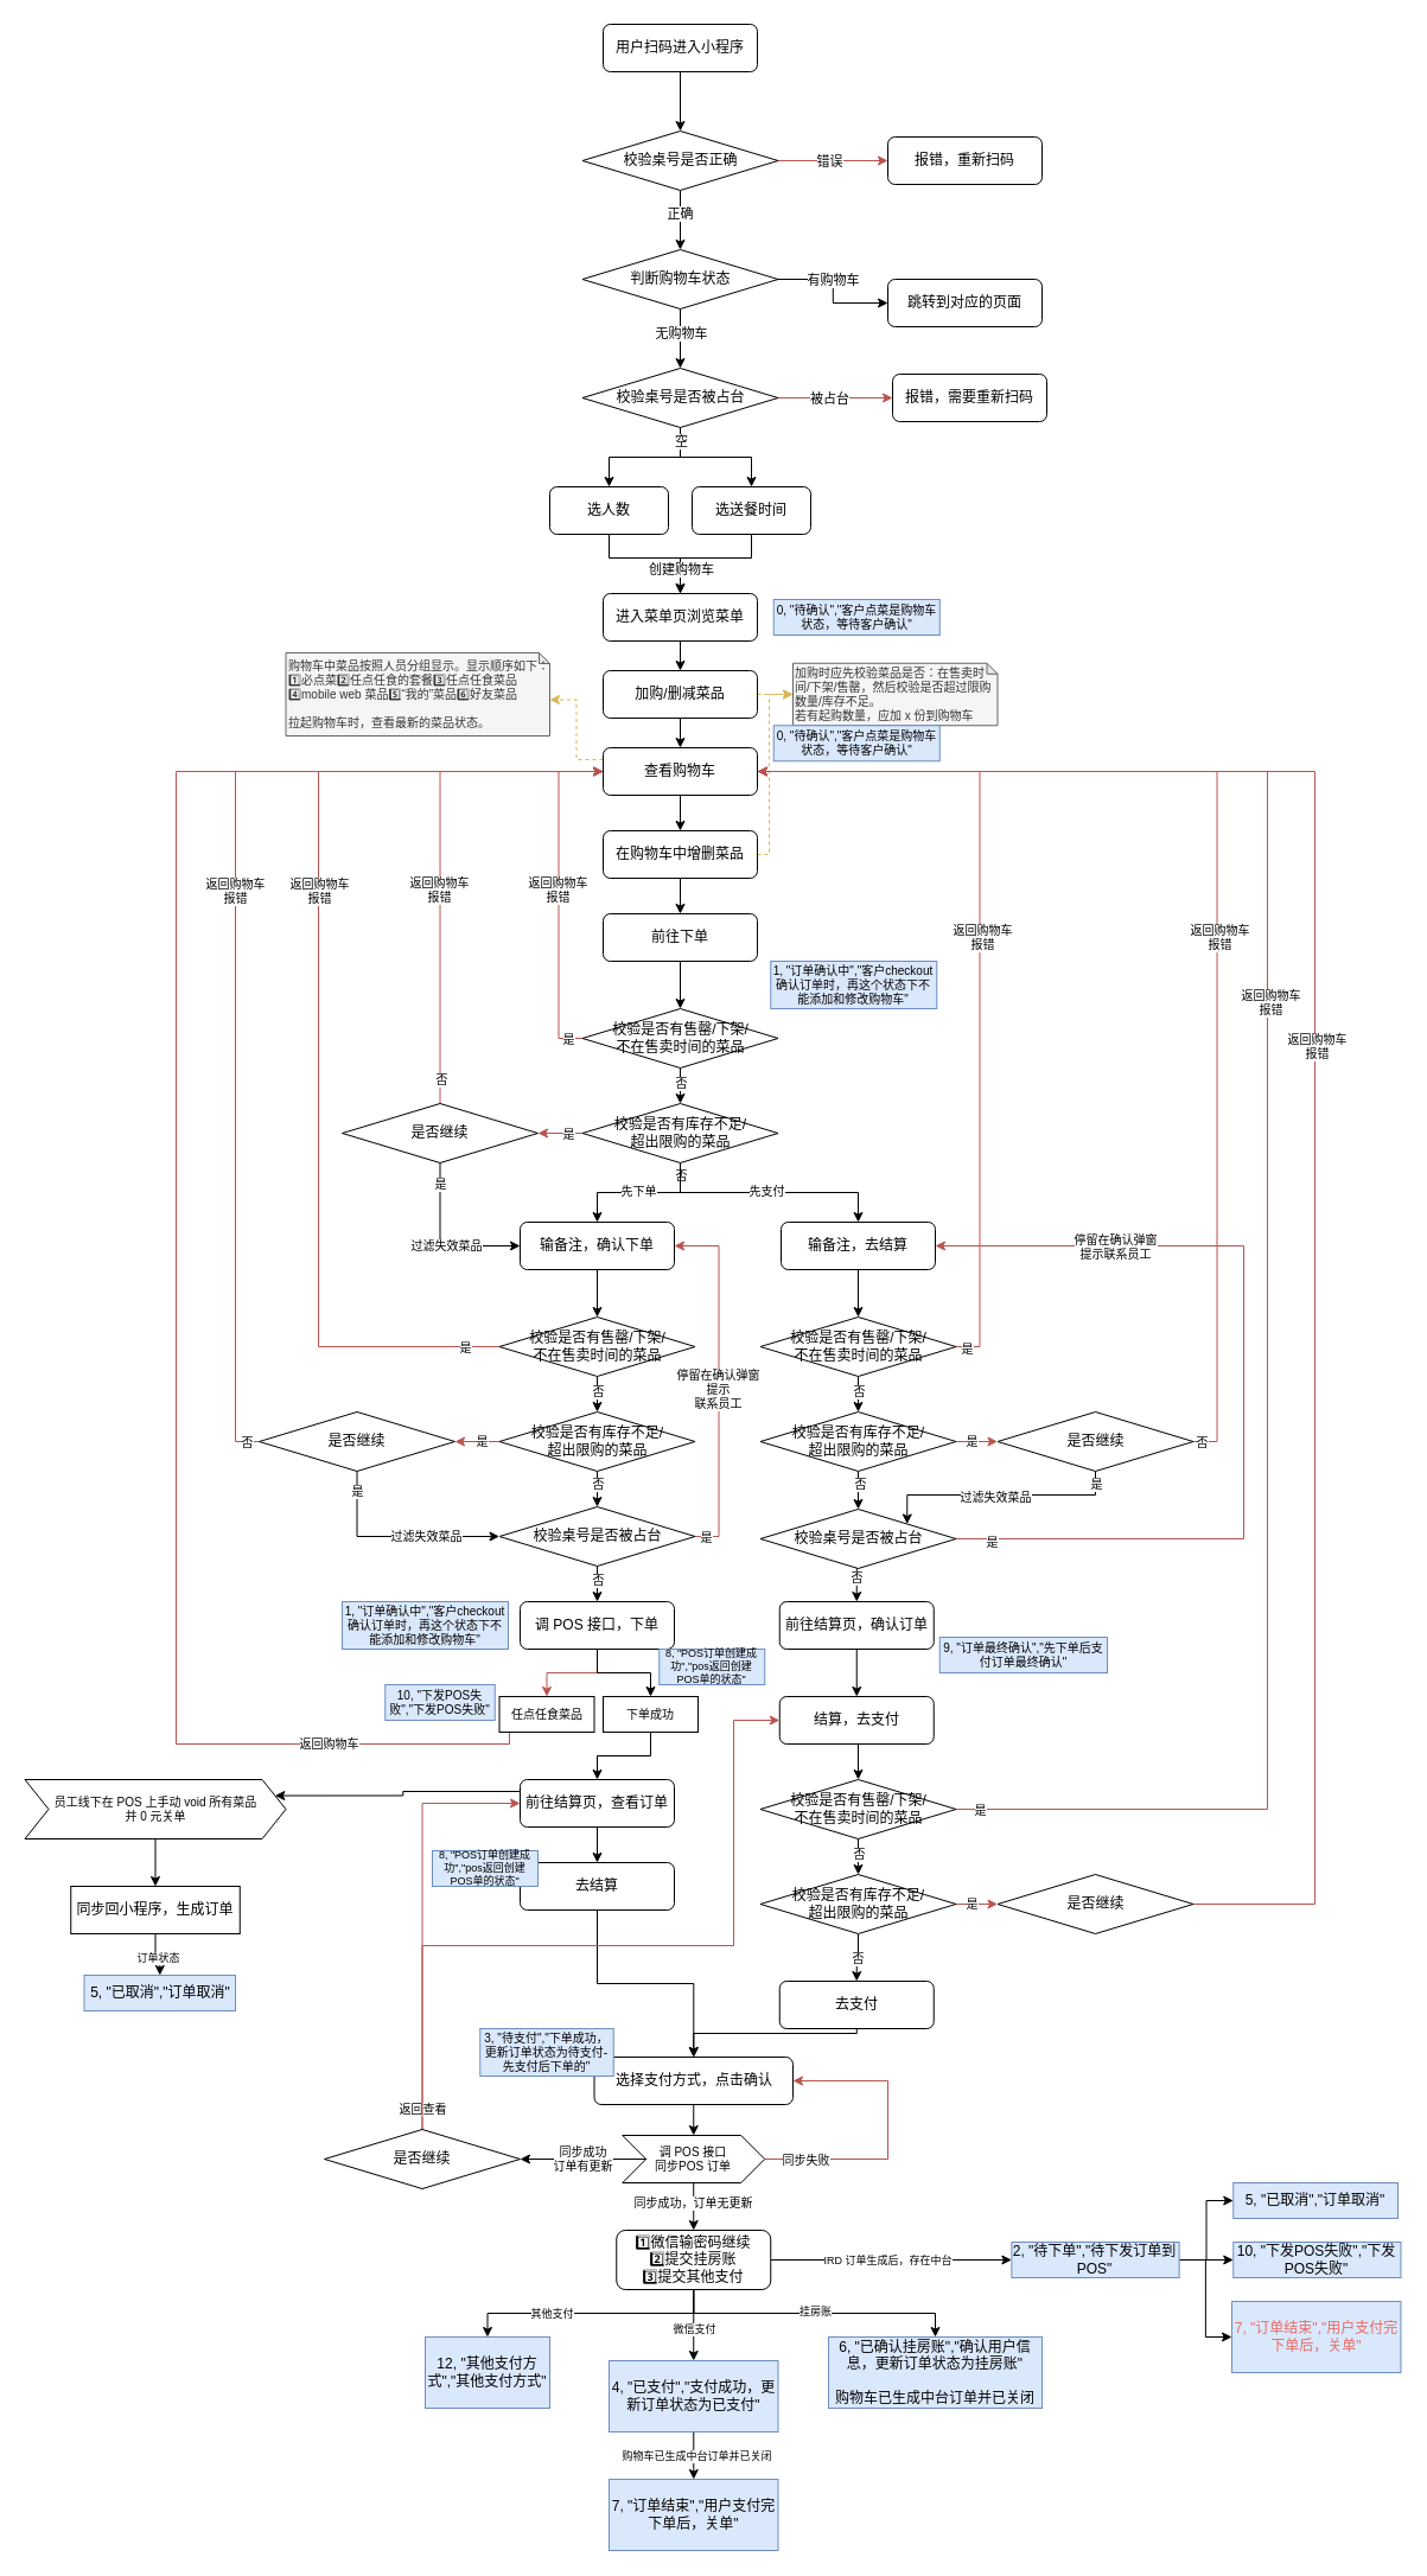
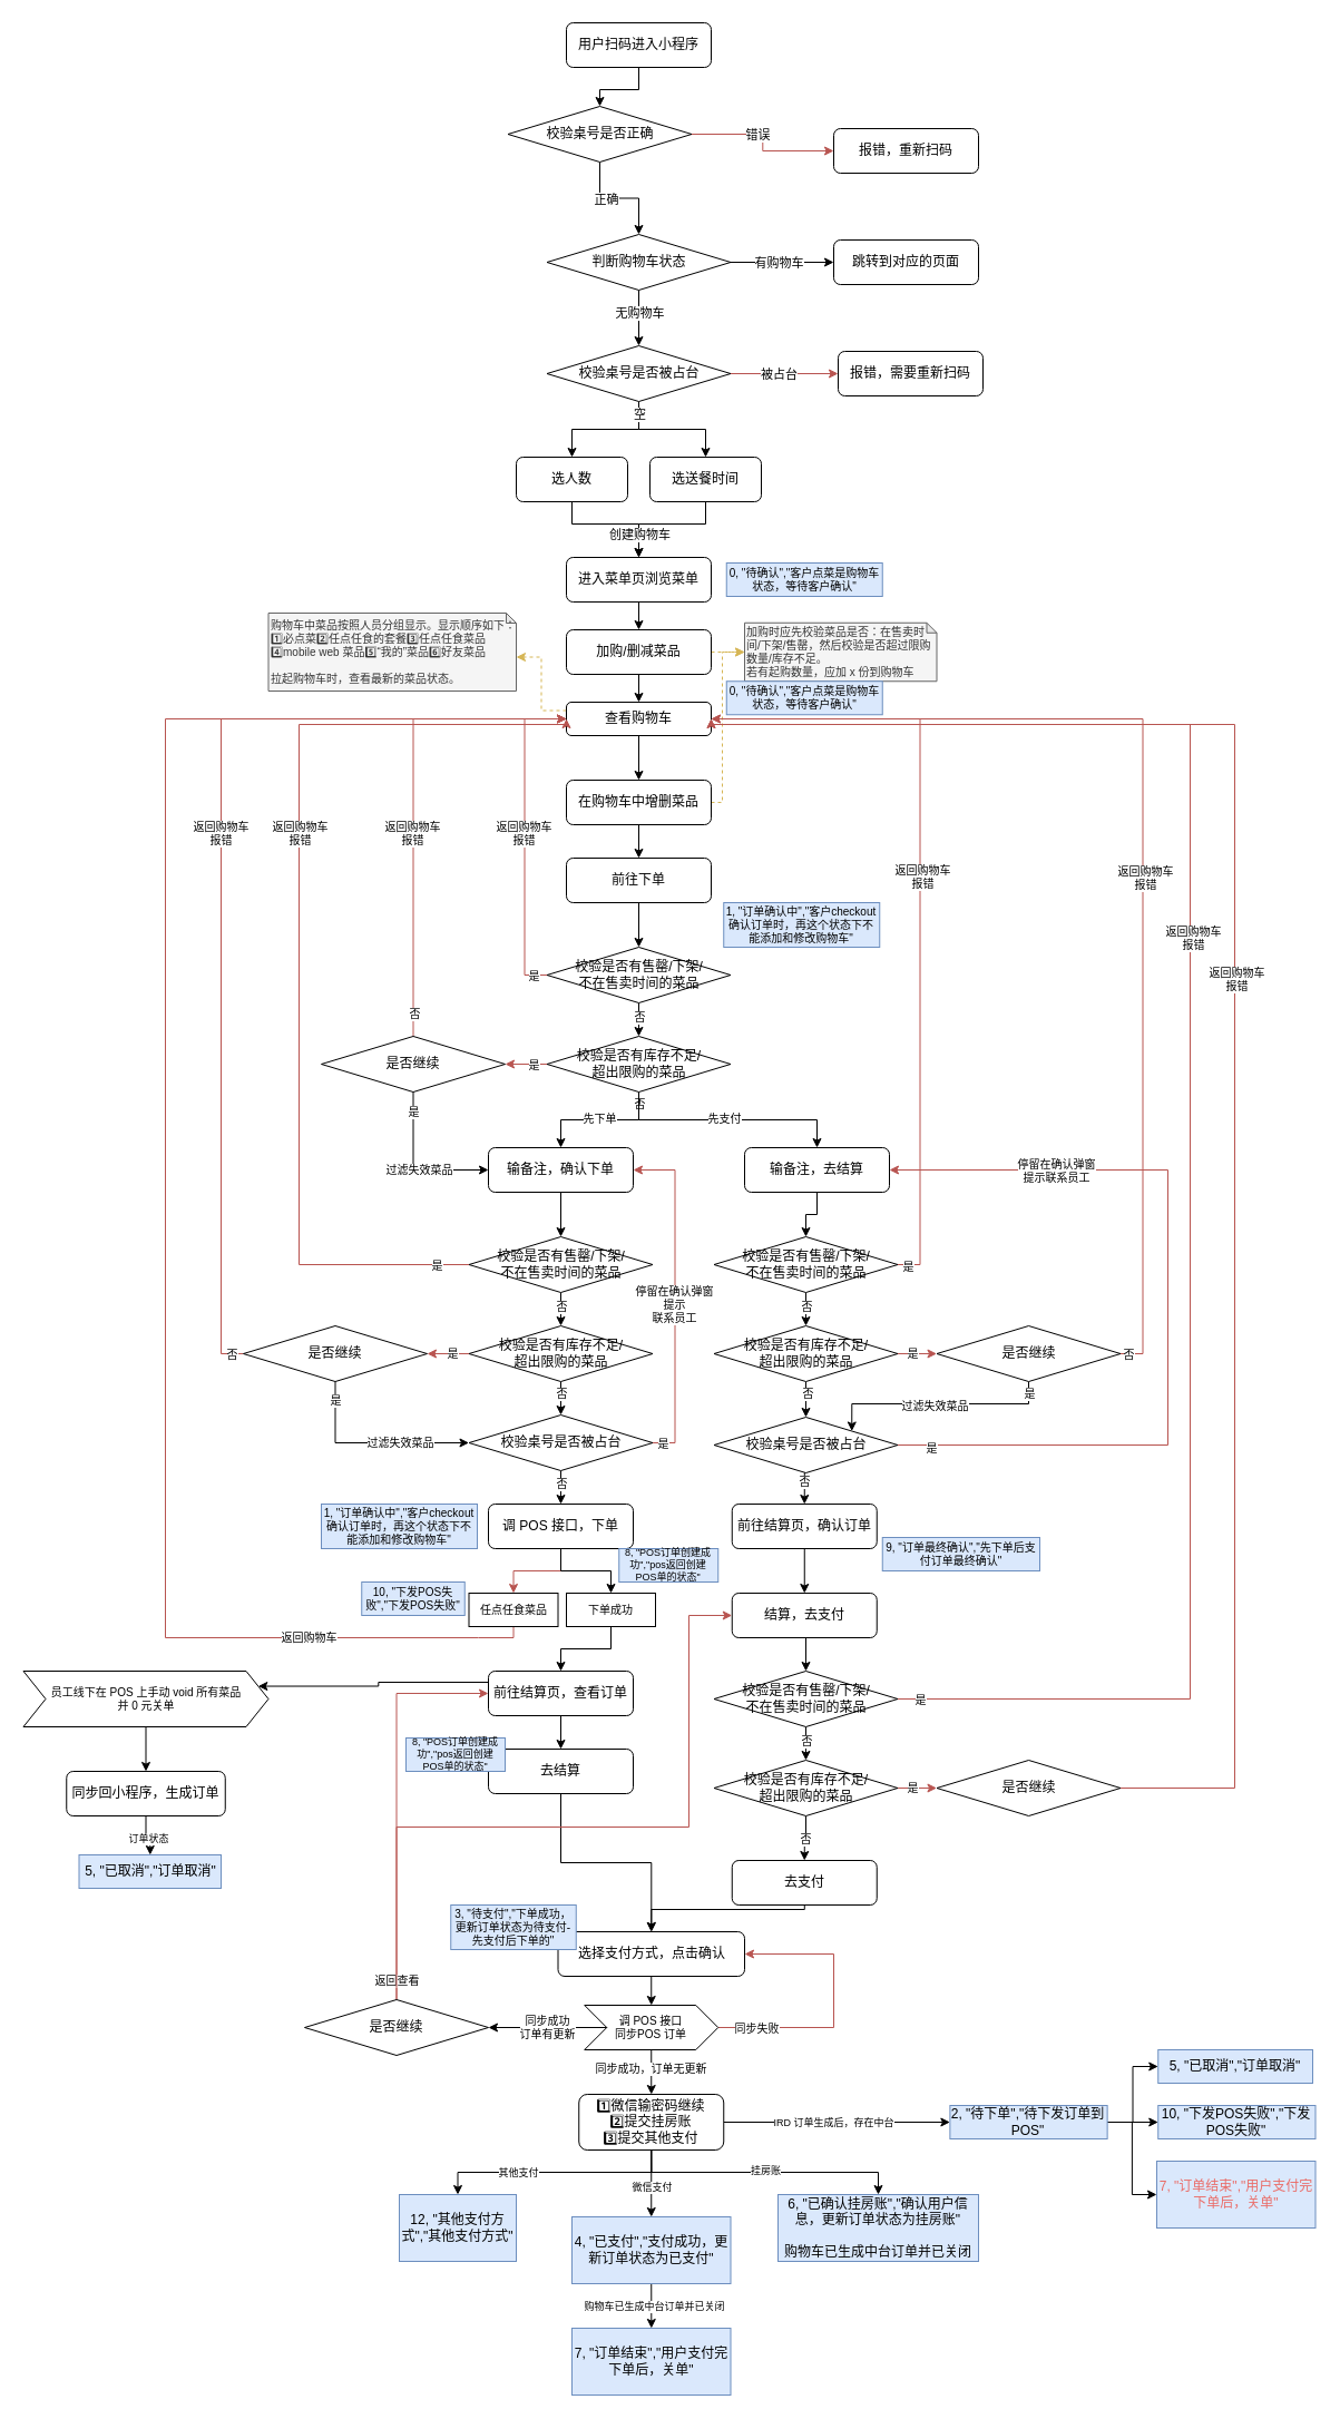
- <mxCell id="8" value="校验桌号是否正确" style="rhombus;whiteSpace=wrap;html=1;" parent="1" vertex="1"><mxGeometry x="490.5" y="110" width="165" height="50" as="geometry" /></mxCell>
+ <mxCell id="8" value="校验桌号是否正确" style="rhombus;whiteSpace=wrap;html=1;" parent="1" vertex="1"><mxGeometry x="455.5" y="95" width="165" height="50" as="geometry" /></mxCell>
- <mxCell id="21" value="跳转到对应的页面" style="rounded=1;whiteSpace=wrap;html=1;" parent="1" vertex="1"><mxGeometry x="748" y="235" width="130" height="40" as="geometry" /></mxCell>
+ <mxCell id="21" value="跳转到对应的页面" style="rounded=1;whiteSpace=wrap;html=1;" parent="1" vertex="1"><mxGeometry x="748" y="215" width="130" height="40" as="geometry" /></mxCell>
- <mxCell id="35" value="查看购物车" style="rounded=1;whiteSpace=wrap;html=1;" parent="1" vertex="1"><mxGeometry x="508" y="630" width="130" height="40" as="geometry" /></mxCell>
+ <mxCell id="35" value="查看购物车" style="rounded=1;whiteSpace=wrap;html=1;" parent="1" vertex="1"><mxGeometry x="508" y="630" width="130" height="30" as="geometry" /></mxCell>
- <mxCell id="67" value="输备注，去结算" style="rounded=1;whiteSpace=wrap;html=1;" parent="1" vertex="1"><mxGeometry x="658" y="1030" width="130" height="40" as="geometry" /></mxCell>
+ <mxCell id="67" value="输备注，去结算" style="rounded=1;whiteSpace=wrap;html=1;" parent="1" vertex="1"><mxGeometry x="668" y="1030" width="130" height="40" as="geometry" /></mxCell>
- <mxCell id="189" value="同步回小程序，生成订单" style="whiteSpace=wrap;html=1;rounded=0;" parent="1" vertex="1"><mxGeometry x="59.25" y="1590" width="142.5" height="40" as="geometry" /></mxCell>
+ <mxCell id="189" value="同步回小程序，生成订单" style="rounded=1;whiteSpace=wrap;html=1;" parent="1" vertex="1"><mxGeometry x="59.25" y="1590" width="142.5" height="40" as="geometry" /></mxCell>
